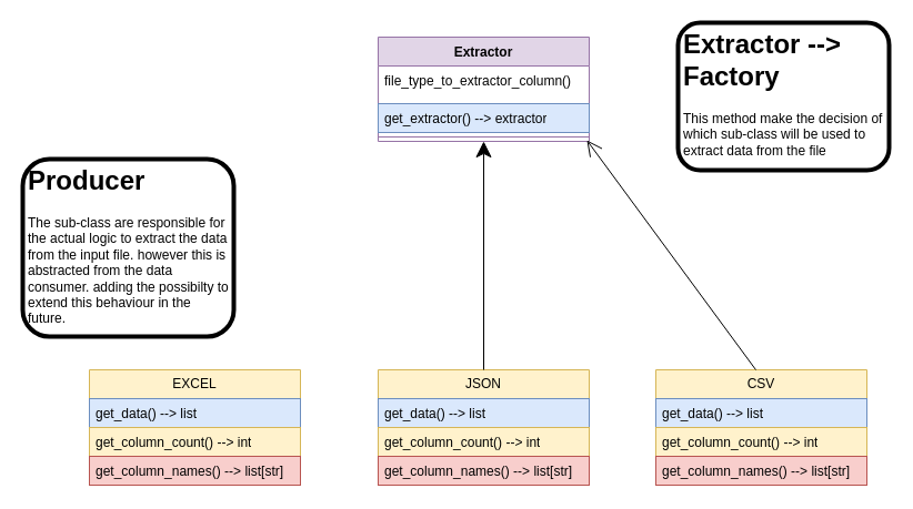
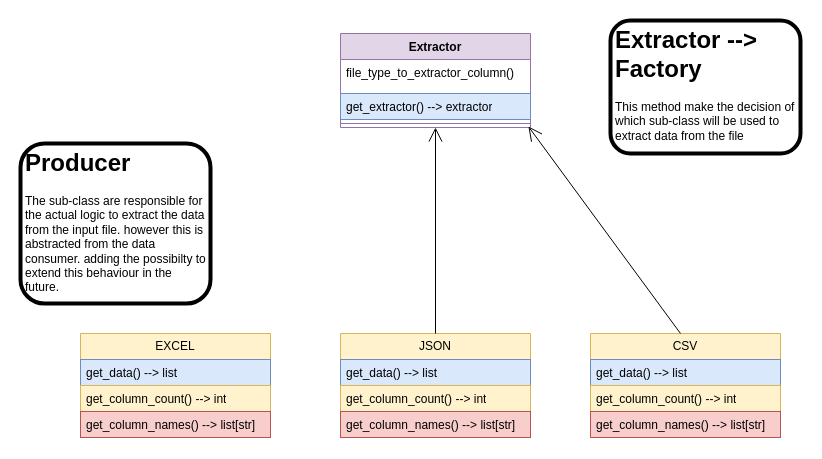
- <mxCell id="18" value="" style="endArrow=classic;endFill=1;endSize=12;html=1;rounded=0;exitX=0.5;exitY=0;exitDx=0;exitDy=0;entryX=0.5;entryY=1;entryDx=0;entryDy=0;" edge="1" parent="1" source="10" target="2"><mxGeometry width="160" relative="1" as="geometry"><mxPoint x="425" y="333" as="sourcePoint" /><mxPoint x="590" y="111" as="targetPoint" /></mxGeometry></mxCell>
+ <mxCell id="18" value="" style="endArrow=open;endFill=1;endSize=12;html=1;rounded=0;exitX=0.5;exitY=0;exitDx=0;exitDy=0;entryX=0.5;entryY=1;entryDx=0;entryDy=0;" edge="1" parent="1" source="10" target="2"><mxGeometry width="160" relative="1" as="geometry"><mxPoint x="425" y="333" as="sourcePoint" /><mxPoint x="590" y="111" as="targetPoint" /></mxGeometry></mxCell>
